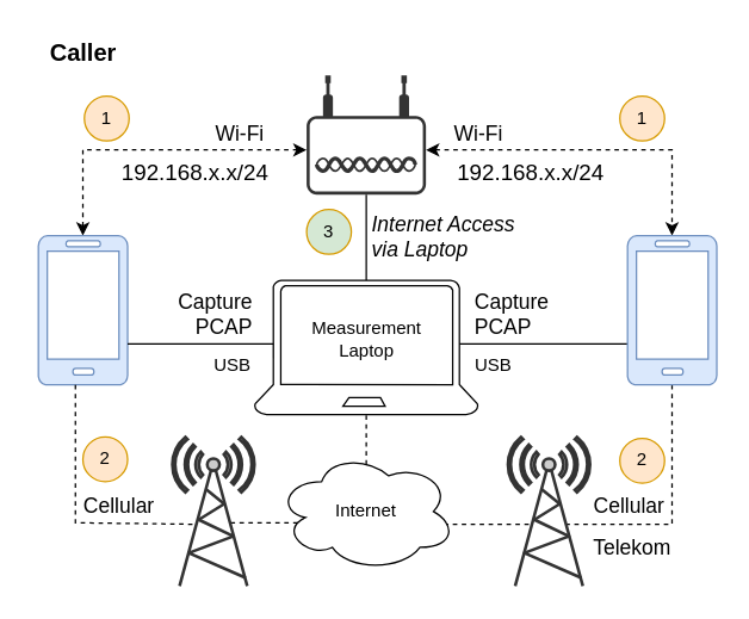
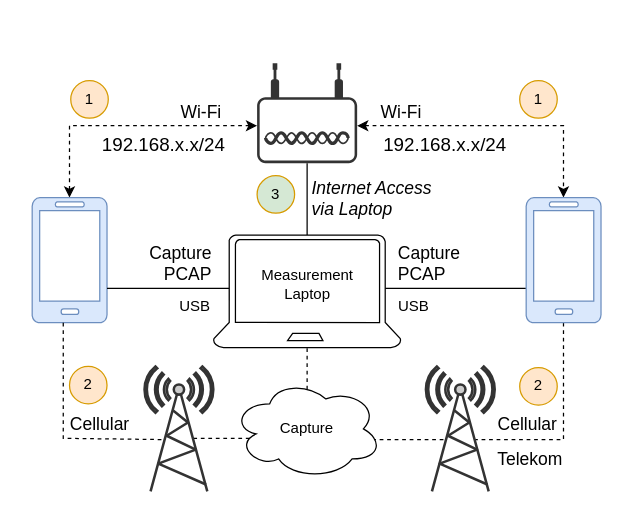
- <mxCell id="5" value="Caller" style="text;html=1;align=center;verticalAlign=middle;resizable=0;points=[];autosize=1;strokeColor=none;fillColor=none;fontSize=16;fontStyle=1" parent="1" vertex="1"><mxGeometry x="20" y="20" width="70" height="30" as="geometry" /></mxCell>
- <mxCell id="25" value="Internet" style="ellipse;shape=cloud;whiteSpace=wrap;html=1;" parent="1" vertex="1"><mxGeometry x="185" y="302.47" width="120" height="80" as="geometry" /></mxCell>
+ <mxCell id="25" value="Capture" style="ellipse;shape=cloud;whiteSpace=wrap;html=1;" parent="1" vertex="1"><mxGeometry x="185" y="302.47" width="120" height="80" as="geometry" /></mxCell>
